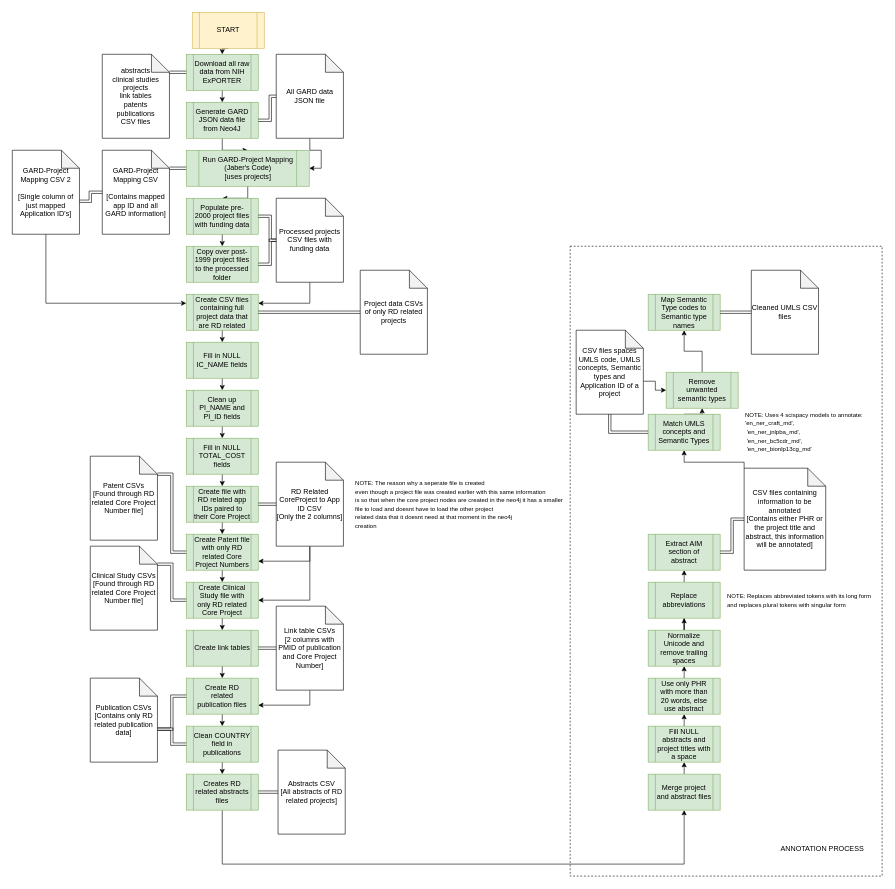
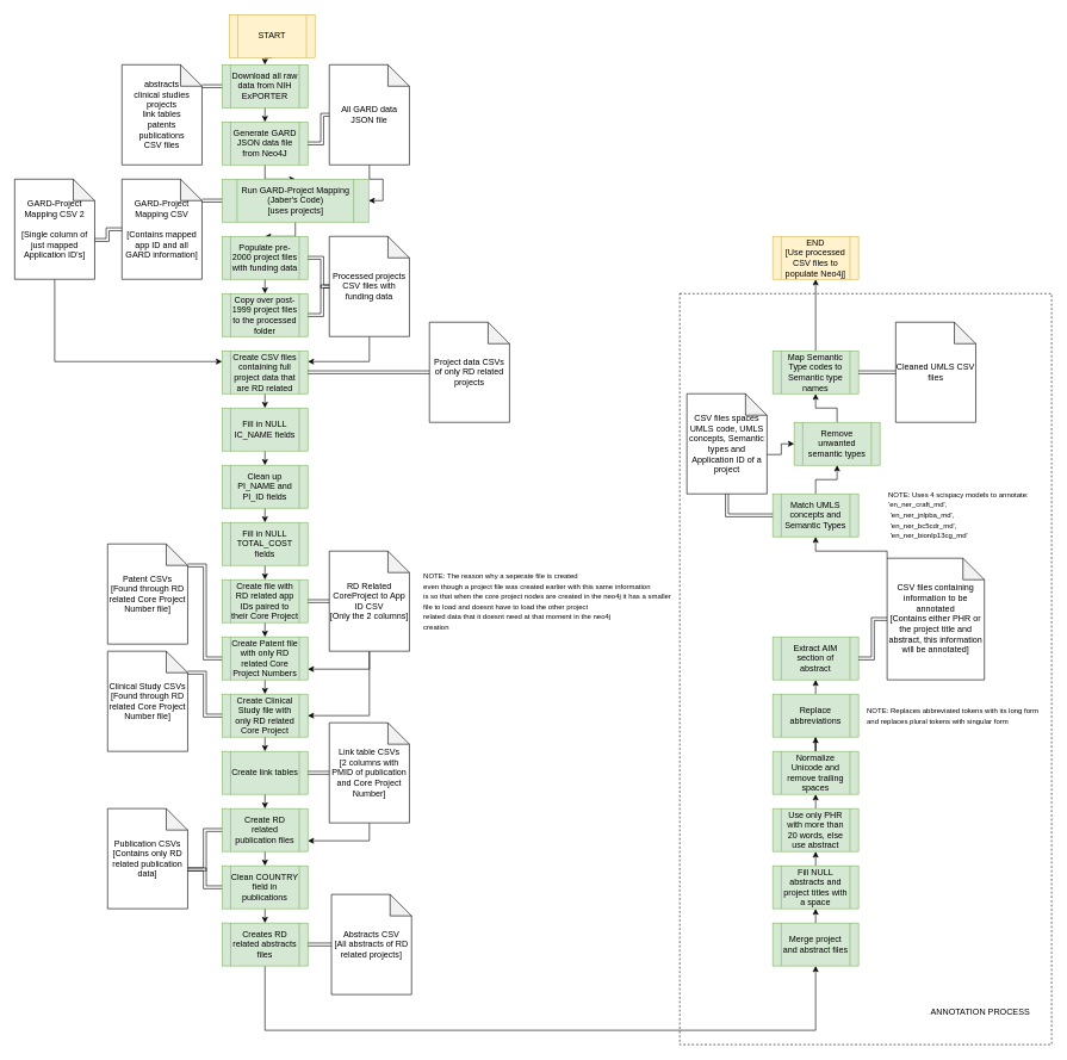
+ <mxCell id="97" value="END&lt;br&gt;[Use processed CSV files to populate Neo4j]" style="shape=process;whiteSpace=wrap;html=1;backgroundOutline=1;fillColor=#fff2cc;strokeColor=#d6b656;" vertex="1" parent="1"><mxGeometry x="1080" y="330" width="120" height="60" as="geometry" /></mxCell>
+ <mxCell id="94" style="edgeStyle=orthogonalEdgeStyle;rounded=0;orthogonalLoop=1;jettySize=auto;html=1;exitX=0.5;exitY=0;exitDx=0;exitDy=0;entryX=0.5;entryY=1;entryDx=0;entryDy=0;" edge="1" parent="1" source="95" target="97"><mxGeometry relative="1" as="geometry" /></mxCell>
- <mxCell id="92" value="Remove unwanted semantic types" style="shape=process;whiteSpace=wrap;html=1;backgroundOutline=1;fillColor=#d5e8d4;strokeColor=#82b366;" vertex="1" parent="1"><mxGeometry x="1110" y="620" width="120" height="60" as="geometry" /></mxCell>
+ <mxCell id="92" value="Remove unwanted semantic types" style="shape=process;whiteSpace=wrap;html=1;backgroundOutline=1;fillColor=#d5e8d4;strokeColor=#82b366;" vertex="1" parent="1"><mxGeometry x="1110" y="590" width="120" height="60" as="geometry" /></mxCell>
